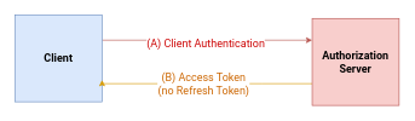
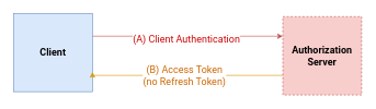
- <mxCell id="7" value="&lt;b style=&quot;font-size: 15px;&quot;&gt;Authorization&lt;br style=&quot;font-size: 15px;&quot;&gt;Server&lt;br style=&quot;font-size: 15px;&quot;&gt;&lt;/b&gt;" style="rounded=0;whiteSpace=wrap;html=1;fillColor=#f8cecc;strokeColor=#b85450;fontSize=15;fontFamily=Roboto;fontSource=https%3A%2F%2Ffonts.googleapis.com%2Fcss%3Ffamily%3DRoboto;" parent="1" vertex="1"><mxGeometry x="430" y="25" width="120" height="120" as="geometry" /></mxCell>
+ <mxCell id="7" value="&lt;b style=&quot;font-size: 15px;&quot;&gt;Authorization&lt;br style=&quot;font-size: 15px;&quot;&gt;Server&lt;br style=&quot;font-size: 15px;&quot;&gt;&lt;/b&gt;" style="rounded=0;whiteSpace=wrap;html=1;fillColor=#f8cecc;strokeColor=#b85450;fontSize=15;fontFamily=Roboto;fontSource=https%3A%2F%2Ffonts.googleapis.com%2Fcss%3Ffamily%3DRoboto;dashed=1;" parent="1" vertex="1"><mxGeometry x="430" y="25" width="120" height="120" as="geometry" /></mxCell>
